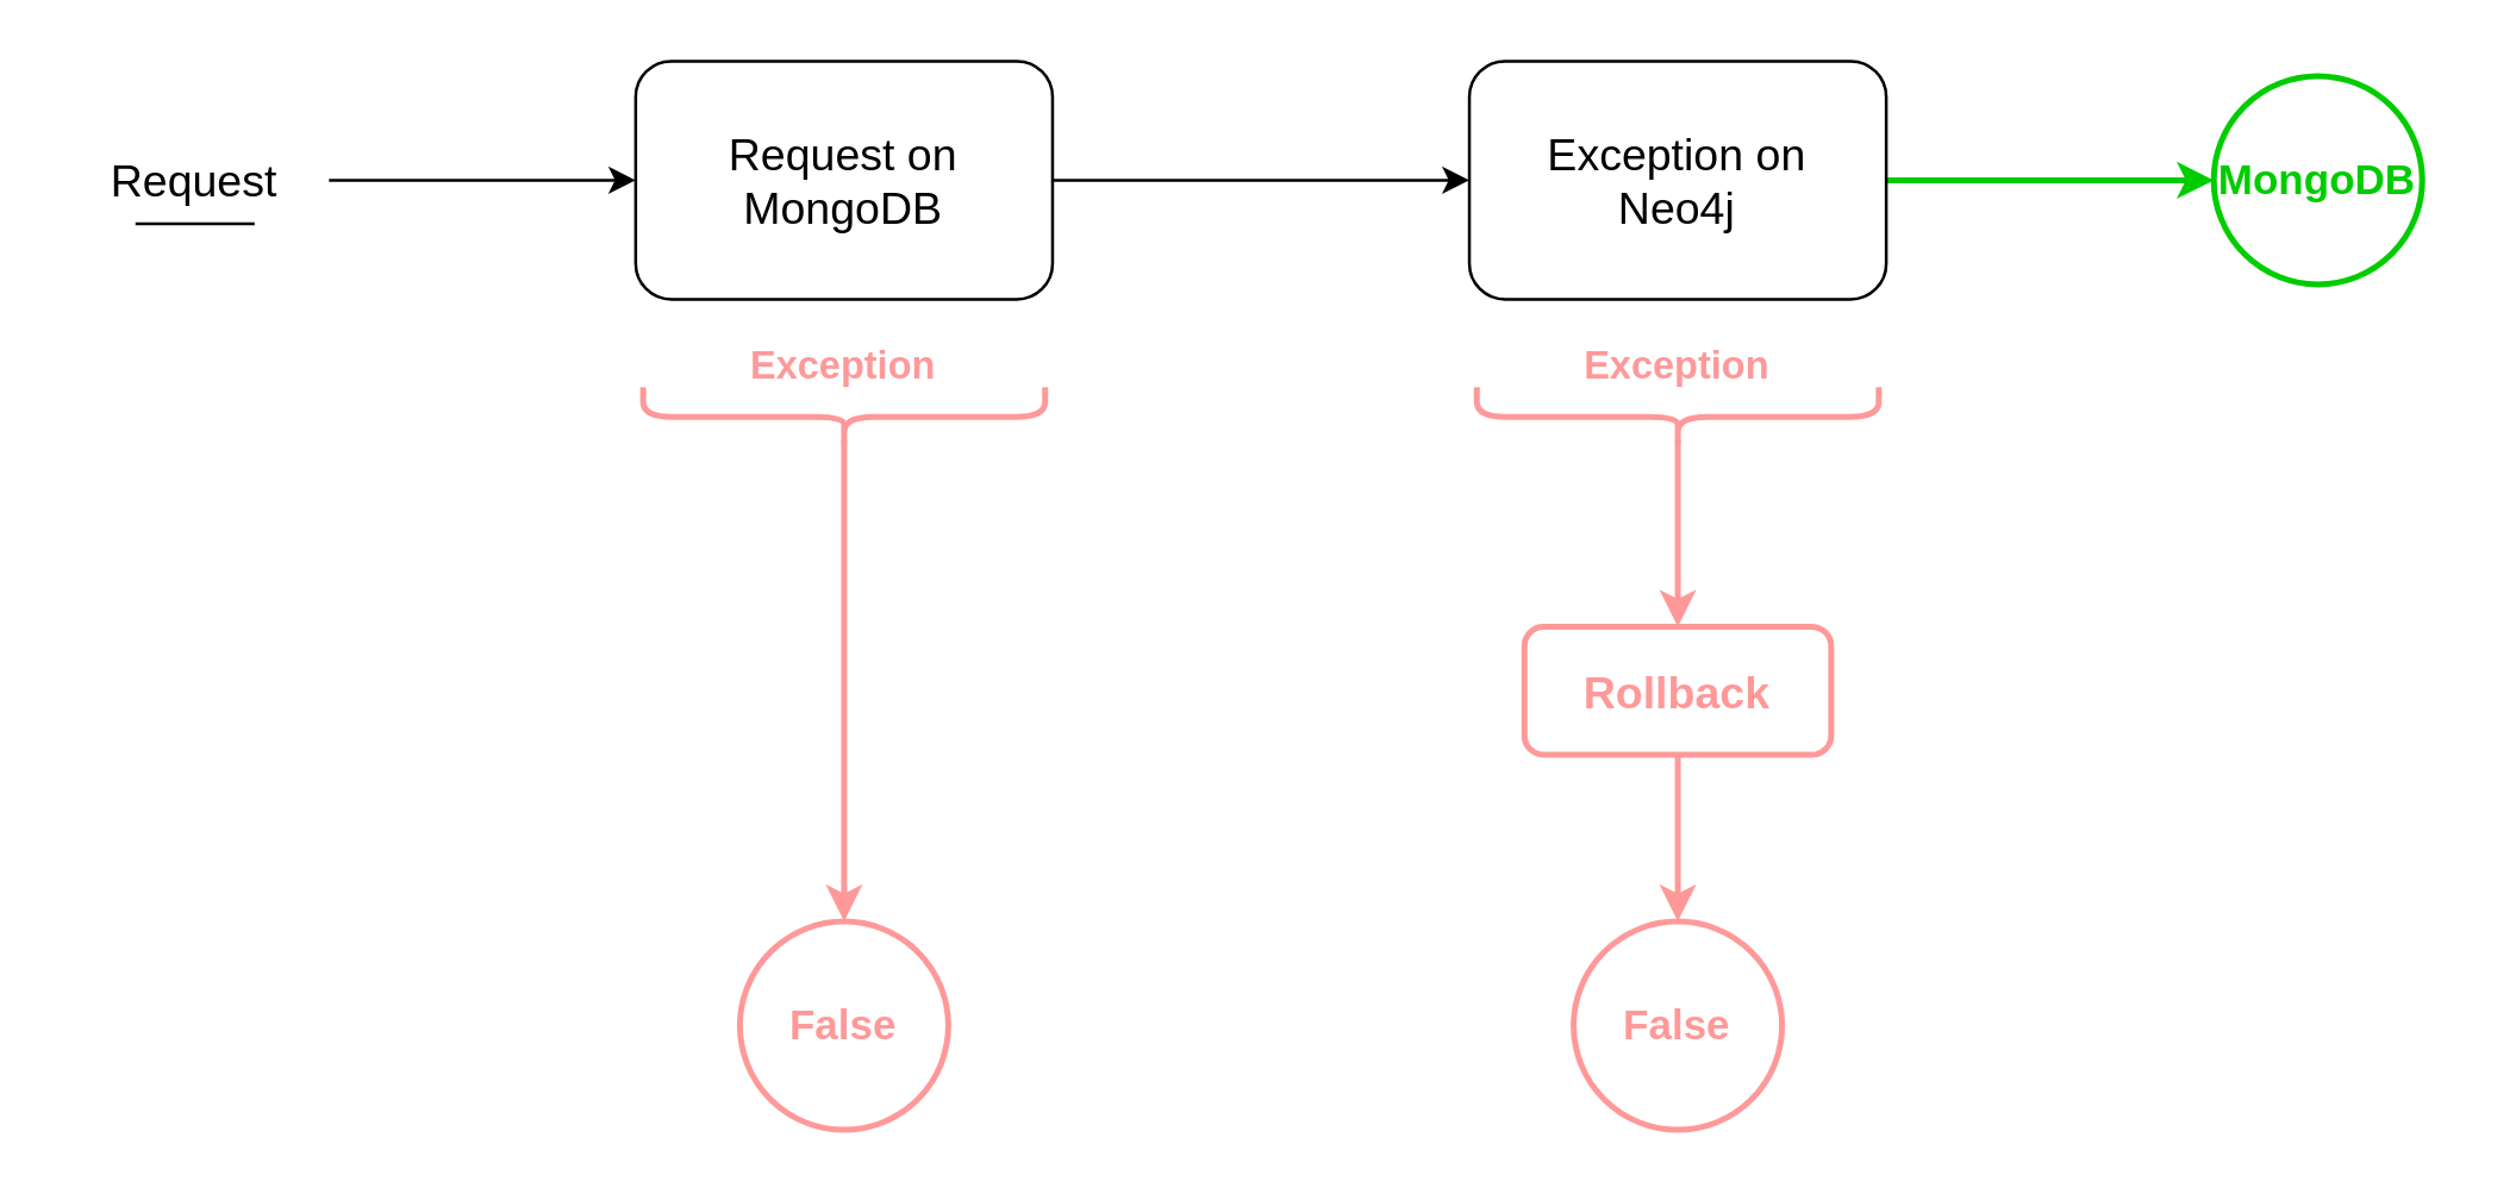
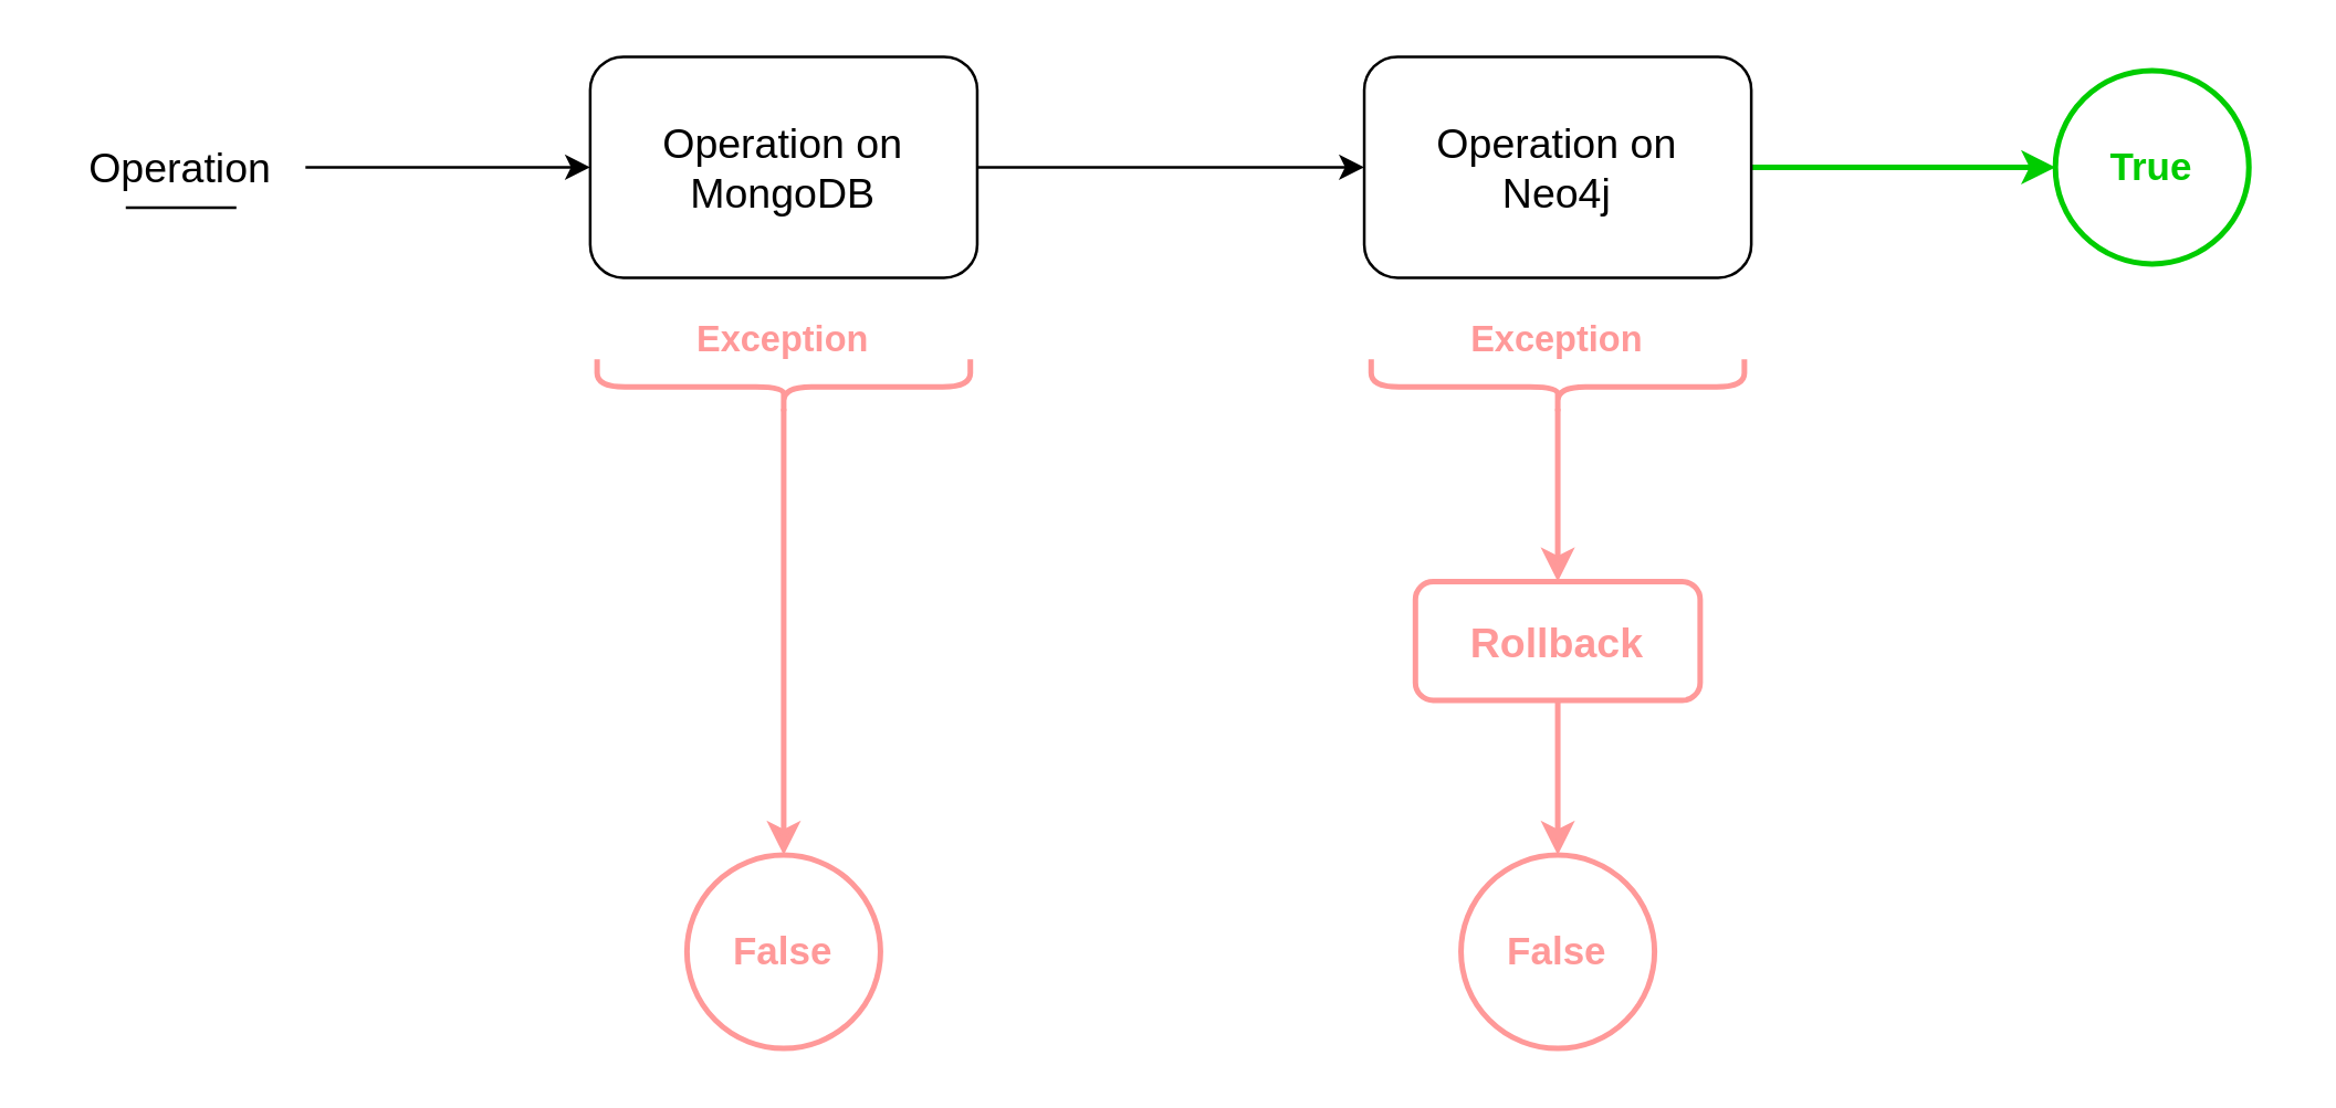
- <mxCell id="6" value="&lt;span style=&quot;font-size: 15px;&quot;&gt;Request&lt;/span&gt;" style="text;html=1;strokeColor=none;fillColor=none;align=center;verticalAlign=middle;whiteSpace=wrap;rounded=0;" vertex="1" parent="1"><mxGeometry x="20" y="45" width="90" height="30" as="geometry" /></mxCell>
+ <mxCell id="6" value="&lt;span style=&quot;font-size: 15px;&quot;&gt;Operation&lt;/span&gt;" style="text;html=1;strokeColor=none;fillColor=none;align=center;verticalAlign=middle;whiteSpace=wrap;rounded=0;" vertex="1" parent="1"><mxGeometry x="20" y="45" width="90" height="30" as="geometry" /></mxCell>
- <mxCell id="4" value="&lt;font style=&quot;font-size: 15px;&quot;&gt;Request on MongoDB&lt;/font&gt;" style="text;html=1;strokeColor=none;fillColor=none;align=center;verticalAlign=middle;whiteSpace=wrap;rounded=0;" vertex="1" parent="1"><mxGeometry x="238" y="45" width="90" height="30" as="geometry" /></mxCell>
+ <mxCell id="4" value="&lt;font style=&quot;font-size: 15px;&quot;&gt;Operation on MongoDB&lt;/font&gt;" style="text;html=1;strokeColor=none;fillColor=none;align=center;verticalAlign=middle;whiteSpace=wrap;rounded=0;" vertex="1" parent="1"><mxGeometry x="238" y="45" width="90" height="30" as="geometry" /></mxCell>
- <mxCell id="15" value="&lt;font style=&quot;font-size: 15px;&quot;&gt;Exception on Neo4j&lt;/font&gt;" style="text;html=1;strokeColor=none;fillColor=none;align=center;verticalAlign=middle;whiteSpace=wrap;rounded=0;" vertex="1" parent="1"><mxGeometry x="518" y="45" width="90" height="30" as="geometry" /></mxCell>
+ <mxCell id="15" value="&lt;font style=&quot;font-size: 15px;&quot;&gt;Operation on Neo4j&lt;/font&gt;" style="text;html=1;strokeColor=none;fillColor=none;align=center;verticalAlign=middle;whiteSpace=wrap;rounded=0;" vertex="1" parent="1"><mxGeometry x="518" y="45" width="90" height="30" as="geometry" /></mxCell>
- <mxCell id="25" value="&lt;span style=&quot;font-size: 14px;&quot;&gt;MongoDB&lt;/span&gt;" style="text;html=1;strokeColor=none;fillColor=none;align=center;verticalAlign=middle;whiteSpace=wrap;rounded=0;fontStyle=1;fontColor=#00CC00;" vertex="1" parent="1"><mxGeometry x="733" y="45" width="90" height="30" as="geometry" /></mxCell>
+ <mxCell id="25" value="&lt;span style=&quot;font-size: 14px;&quot;&gt;True&lt;/span&gt;" style="text;html=1;strokeColor=none;fillColor=none;align=center;verticalAlign=middle;whiteSpace=wrap;rounded=0;fontStyle=1;fontColor=#00CC00;" vertex="1" parent="1"><mxGeometry x="733" y="45" width="90" height="30" as="geometry" /></mxCell>
